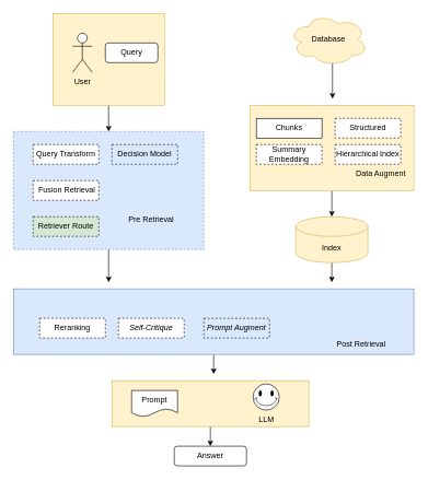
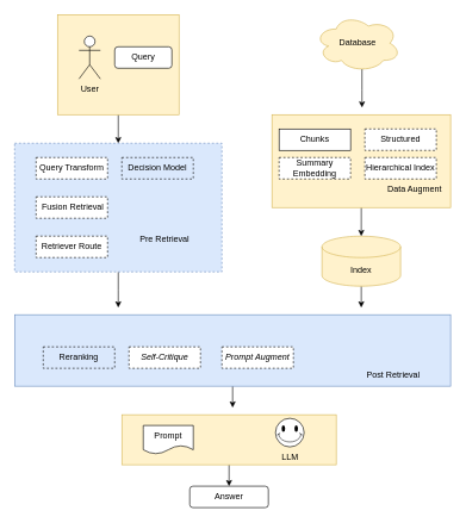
- <mxCell id="10" value="Retriever Route" style="rounded=0;whiteSpace=wrap;html=1;dashed=1;fillColor=#d5e8d4;" vertex="1" parent="1"><mxGeometry x="50" y="330" width="100" height="30" as="geometry" /></mxCell>
+ <mxCell id="10" value="Retriever Route" style="rounded=0;whiteSpace=wrap;html=1;dashed=1;" vertex="1" parent="1"><mxGeometry x="50" y="330" width="100" height="30" as="geometry" /></mxCell>
- <mxCell id="25" value="Reranking" style="rounded=0;whiteSpace=wrap;html=1;dashed=1;" vertex="1" parent="1"><mxGeometry x="60" y="485" width="100" height="30" as="geometry" /></mxCell>
+ <mxCell id="25" value="Reranking" style="rounded=0;whiteSpace=wrap;html=1;dashed=1;fillColor=#dae8fc;" vertex="1" parent="1"><mxGeometry x="60" y="485" width="100" height="30" as="geometry" /></mxCell>
- <mxCell id="27" value="&lt;div&gt;&lt;div&gt;&lt;i&gt;Prompt Augment&lt;/i&gt;&lt;/div&gt;&lt;/div&gt;" style="rounded=0;whiteSpace=wrap;html=1;dashed=1;fillColor=#dae8fc;" vertex="1" parent="1"><mxGeometry x="310" y="485" width="100" height="30" as="geometry" /></mxCell>
+ <mxCell id="27" value="&lt;div&gt;&lt;div&gt;&lt;i&gt;Prompt Augment&lt;/i&gt;&lt;/div&gt;&lt;/div&gt;" style="rounded=0;whiteSpace=wrap;html=1;dashed=1;" vertex="1" parent="1"><mxGeometry x="310" y="485" width="100" height="30" as="geometry" /></mxCell>
